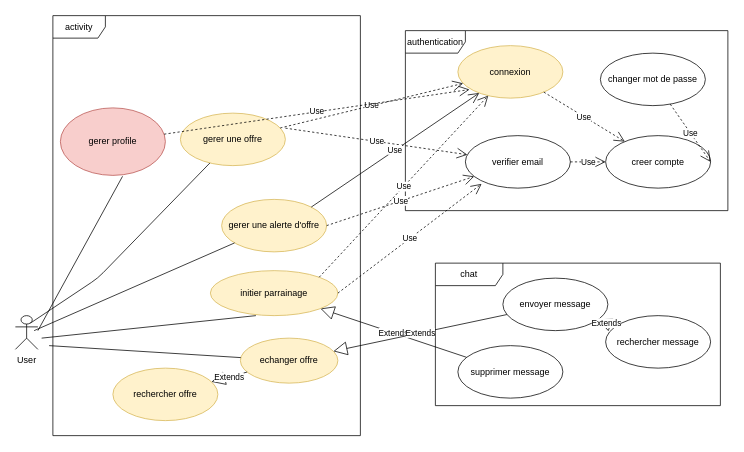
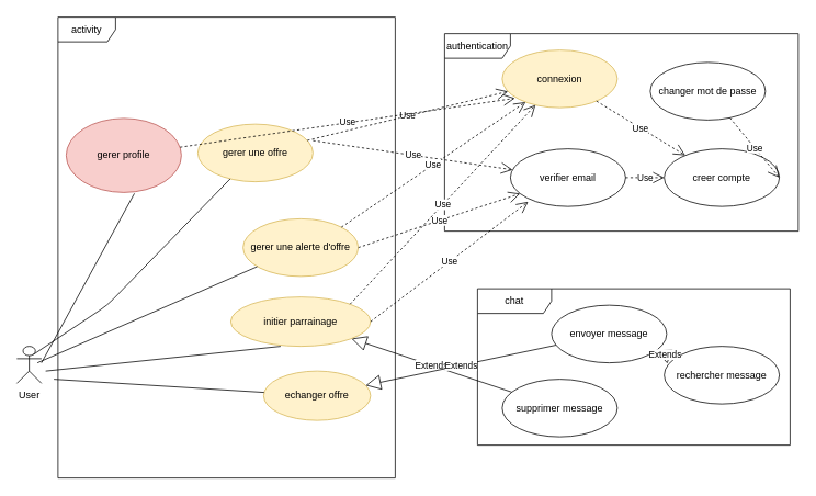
- <mxCell id="19" value="changer mot de passe" style="ellipse;whiteSpace=wrap;html=1;" parent="1" vertex="1"><mxGeometry x="800" y="70" width="140" height="70" as="geometry" /></mxCell>
+ <mxCell id="19" value="changer mot de passe" style="ellipse;whiteSpace=wrap;html=1;" parent="1" vertex="1"><mxGeometry x="790" y="75" width="140" height="70" as="geometry" /></mxCell>
- <mxCell id="27" value="Use" style="endArrow=open;endSize=12;dashed=0;html=1;exitX=1;exitY=0;exitDx=0;exitDy=0;" parent="1" source="25" target="17" edge="1"><mxGeometry width="160" relative="1" as="geometry"><mxPoint x="210" y="300" as="sourcePoint" /><mxPoint x="356.664" y="237.668" as="targetPoint" /></mxGeometry></mxCell>
+ <mxCell id="27" value="Use" style="endArrow=open;endSize=12;dashed=1;html=1;exitX=1;exitY=0;exitDx=0;exitDy=0;" parent="1" source="25" target="17" edge="1"><mxGeometry width="160" relative="1" as="geometry"><mxPoint x="210" y="300" as="sourcePoint" /><mxPoint x="356.664" y="237.668" as="targetPoint" /></mxGeometry></mxCell>
- <mxCell id="9" value="Extends" style="endArrow=block;endSize=16;endFill=0;html=1;" parent="1" source="7" target="8" edge="1"><mxGeometry width="160" relative="1" as="geometry"><mxPoint x="200" y="560" as="sourcePoint" /><mxPoint x="360" y="560" as="targetPoint" /></mxGeometry></mxCell>
- <mxCell id="8" value="rechercher offre" style="ellipse;whiteSpace=wrap;html=1;fillColor=#fff2cc;strokeColor=#d6b656;" parent="1" vertex="1"><mxGeometry x="150" y="490" width="140" height="70" as="geometry" /></mxCell>
